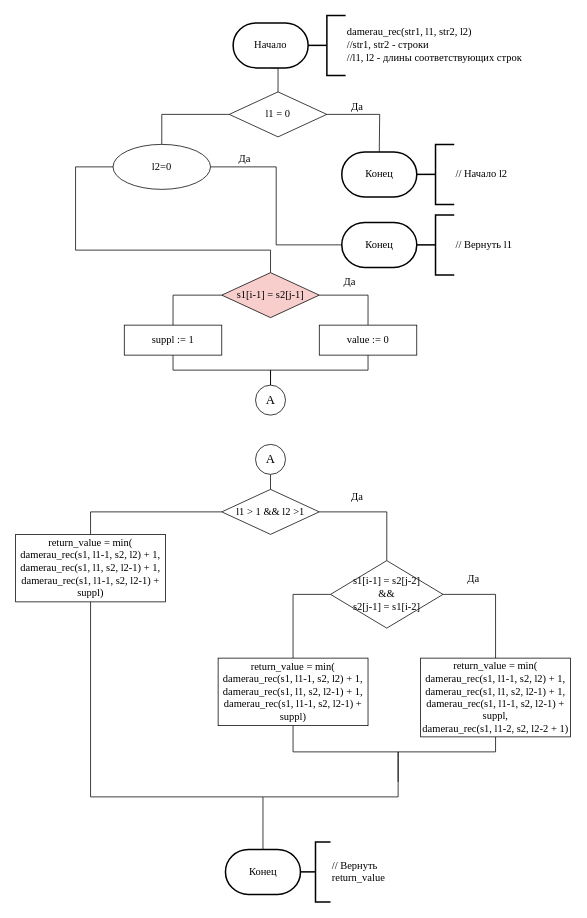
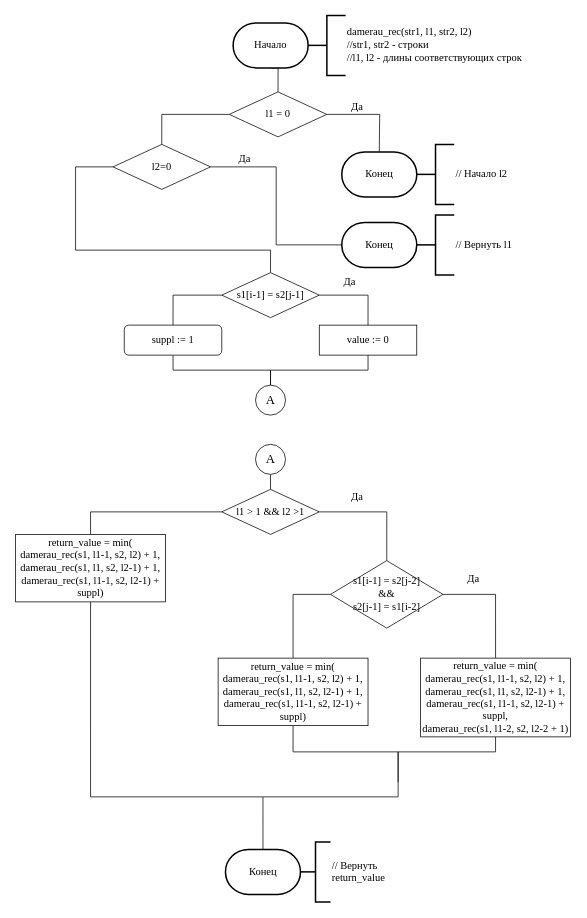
- <mxCell id="10" value="l2=0" style="ellipse;whiteSpace=wrap;html=1;fontFamily=Times New Roman;fontSize=14;" parent="1" vertex="1"><mxGeometry x="149.86" y="192" width="130" height="60" as="geometry" /></mxCell>
+ <mxCell id="10" value="l2=0" style="rhombus;whiteSpace=wrap;html=1;fontFamily=Times New Roman;fontSize=14;" parent="1" vertex="1"><mxGeometry x="149.86" y="192" width="130" height="60" as="geometry" /></mxCell>
- <mxCell id="21" value="s1[i-1] = s2[j-1]" style="rhombus;whiteSpace=wrap;html=1;fontFamily=Times New Roman;fontSize=14;fillColor=#f8cecc;" parent="1" vertex="1"><mxGeometry x="294.86" y="363" width="130" height="60" as="geometry" /></mxCell>
+ <mxCell id="21" value="s1[i-1] = s2[j-1]" style="rhombus;whiteSpace=wrap;html=1;fontFamily=Times New Roman;fontSize=14;" parent="1" vertex="1"><mxGeometry x="294.86" y="363" width="130" height="60" as="geometry" /></mxCell>
- <mxCell id="25" value="suppl := 1" style="rounded=0;whiteSpace=wrap;html=1;fontFamily=Times New Roman;fontSize=14;" parent="1" vertex="1"><mxGeometry x="164.86" y="433" width="130" height="40" as="geometry" /></mxCell>
+ <mxCell id="25" value="suppl := 1" style="whiteSpace=wrap;html=1;fontFamily=Times New Roman;fontSize=14;rounded=1;" parent="1" vertex="1"><mxGeometry x="164.86" y="433" width="130" height="40" as="geometry" /></mxCell>
